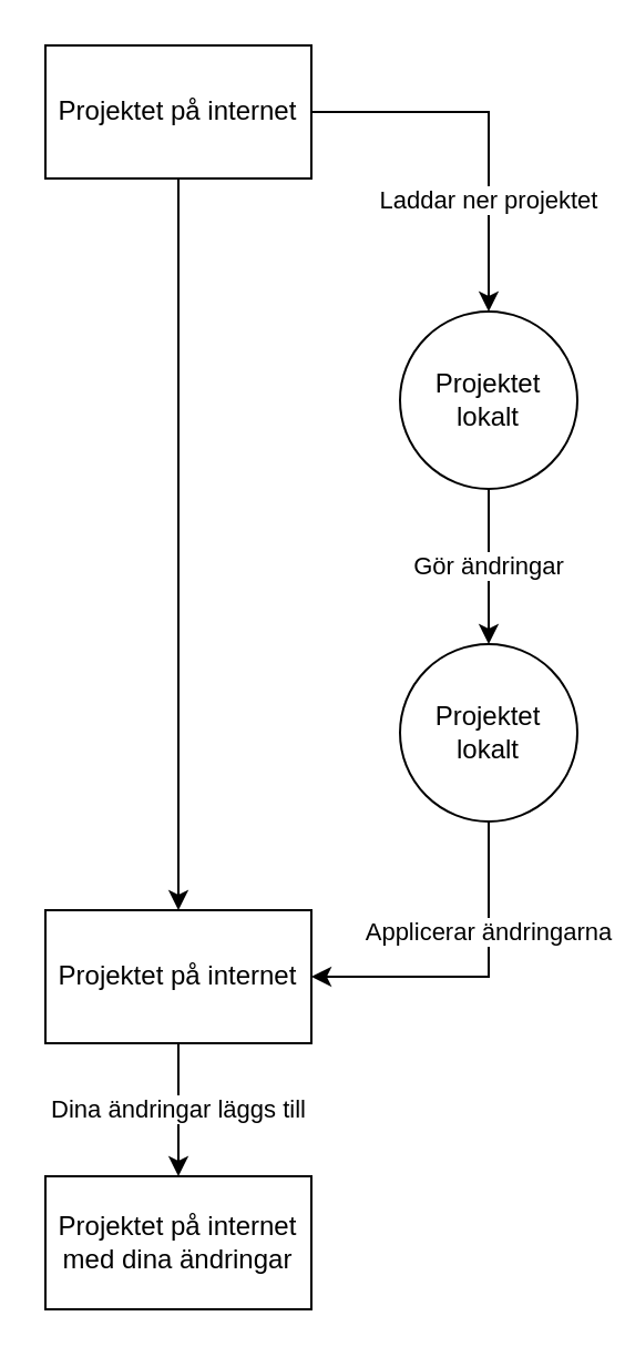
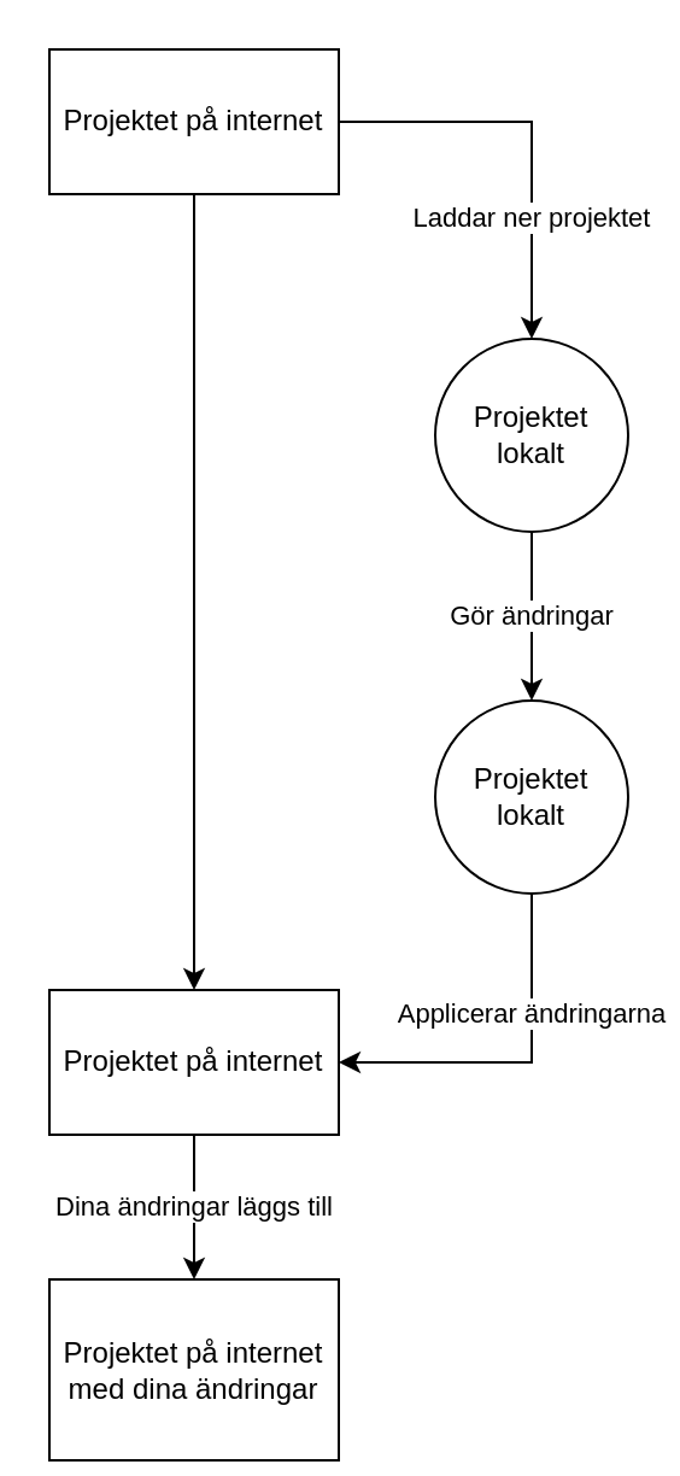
- <mxCell id="11" value="Projektet på internet med dina ändringar" style="rounded=0;whiteSpace=wrap;html=1;" vertex="1" parent="1"><mxGeometry x="20" y="530" width="120" height="60" as="geometry" /></mxCell>
+ <mxCell id="11" value="Projektet på internet med dina ändringar" style="rounded=0;whiteSpace=wrap;html=1;" vertex="1" parent="1"><mxGeometry x="20" y="530" width="120" height="75" as="geometry" /></mxCell>
